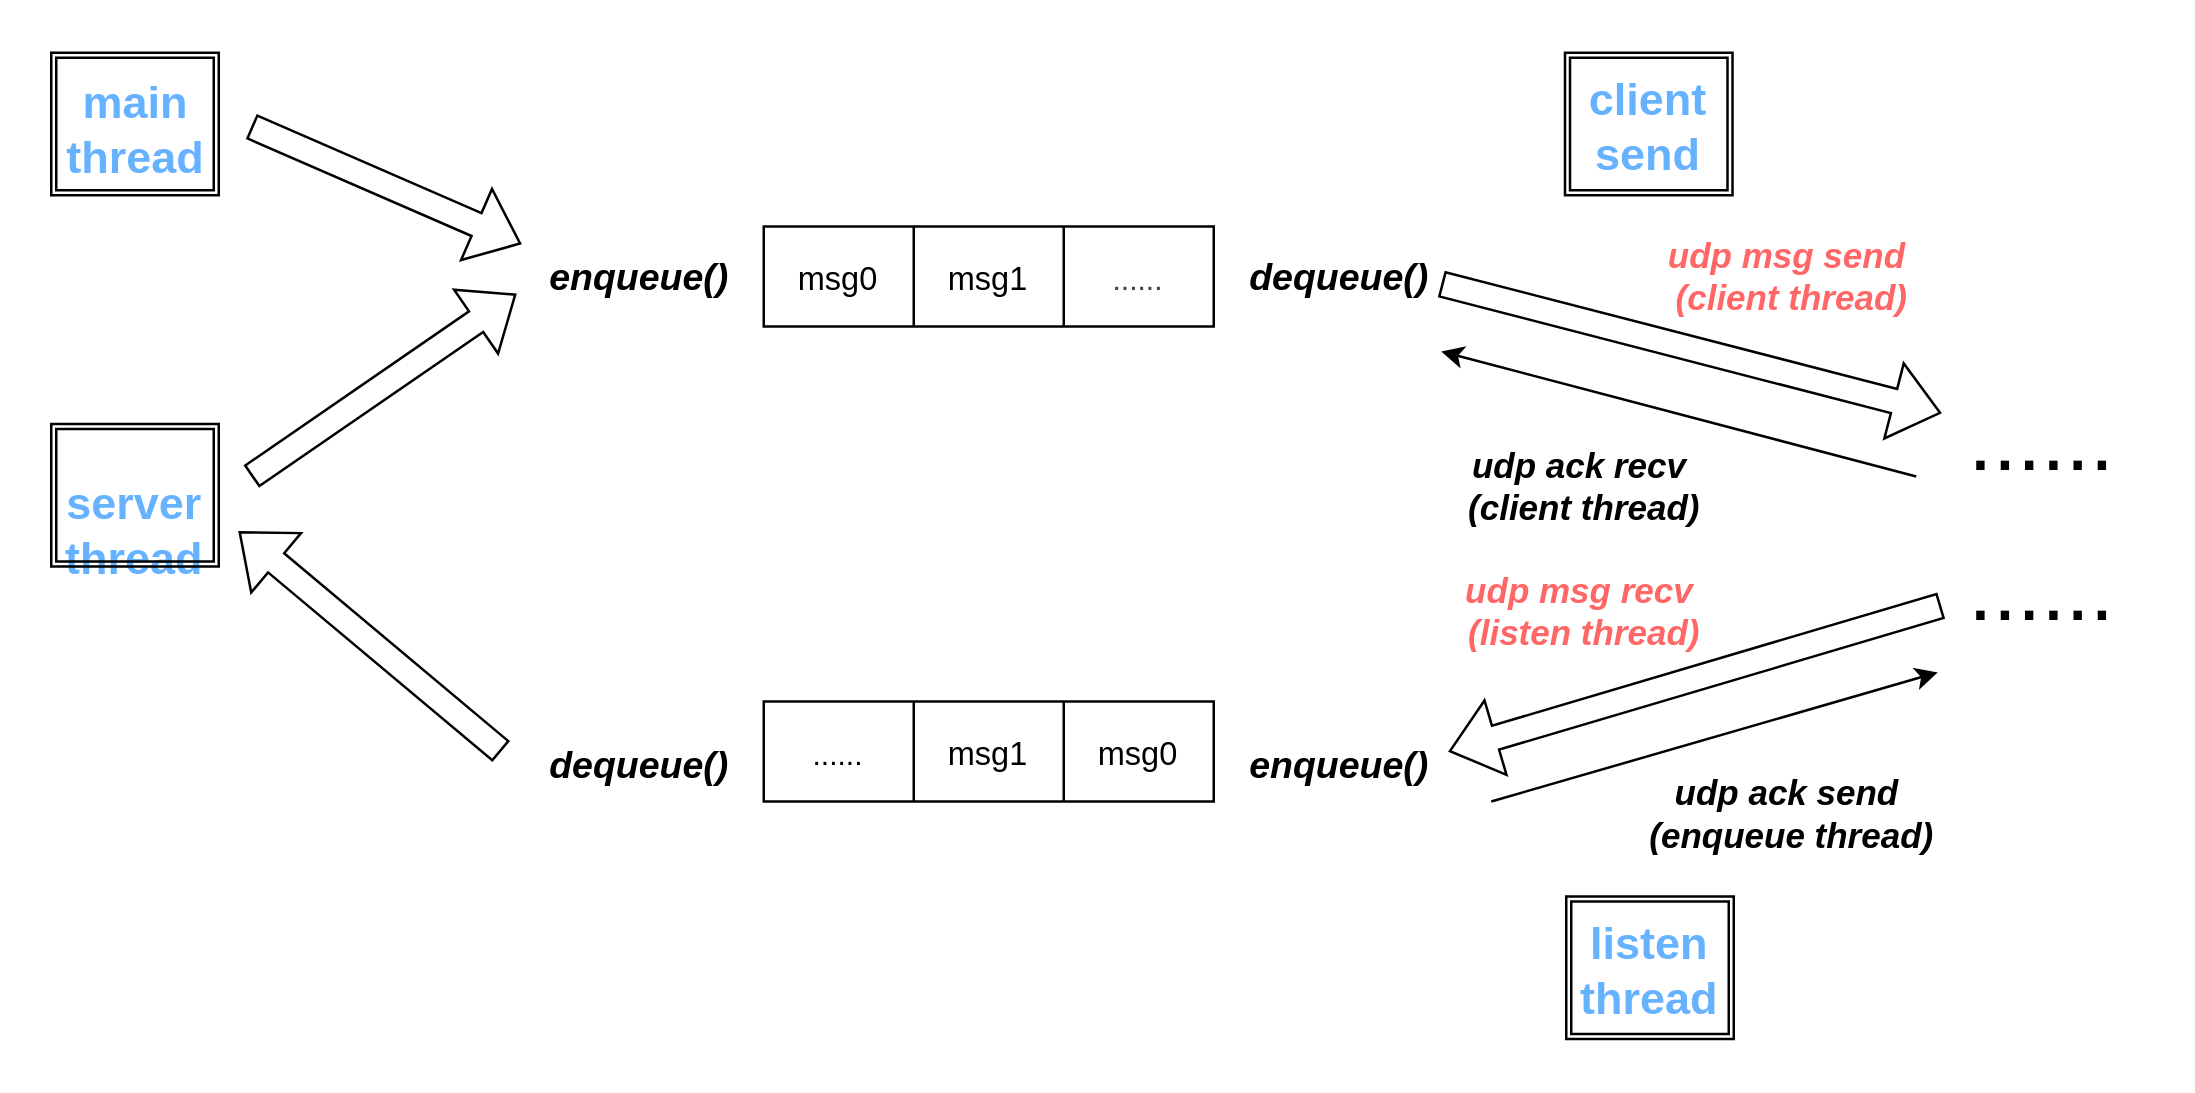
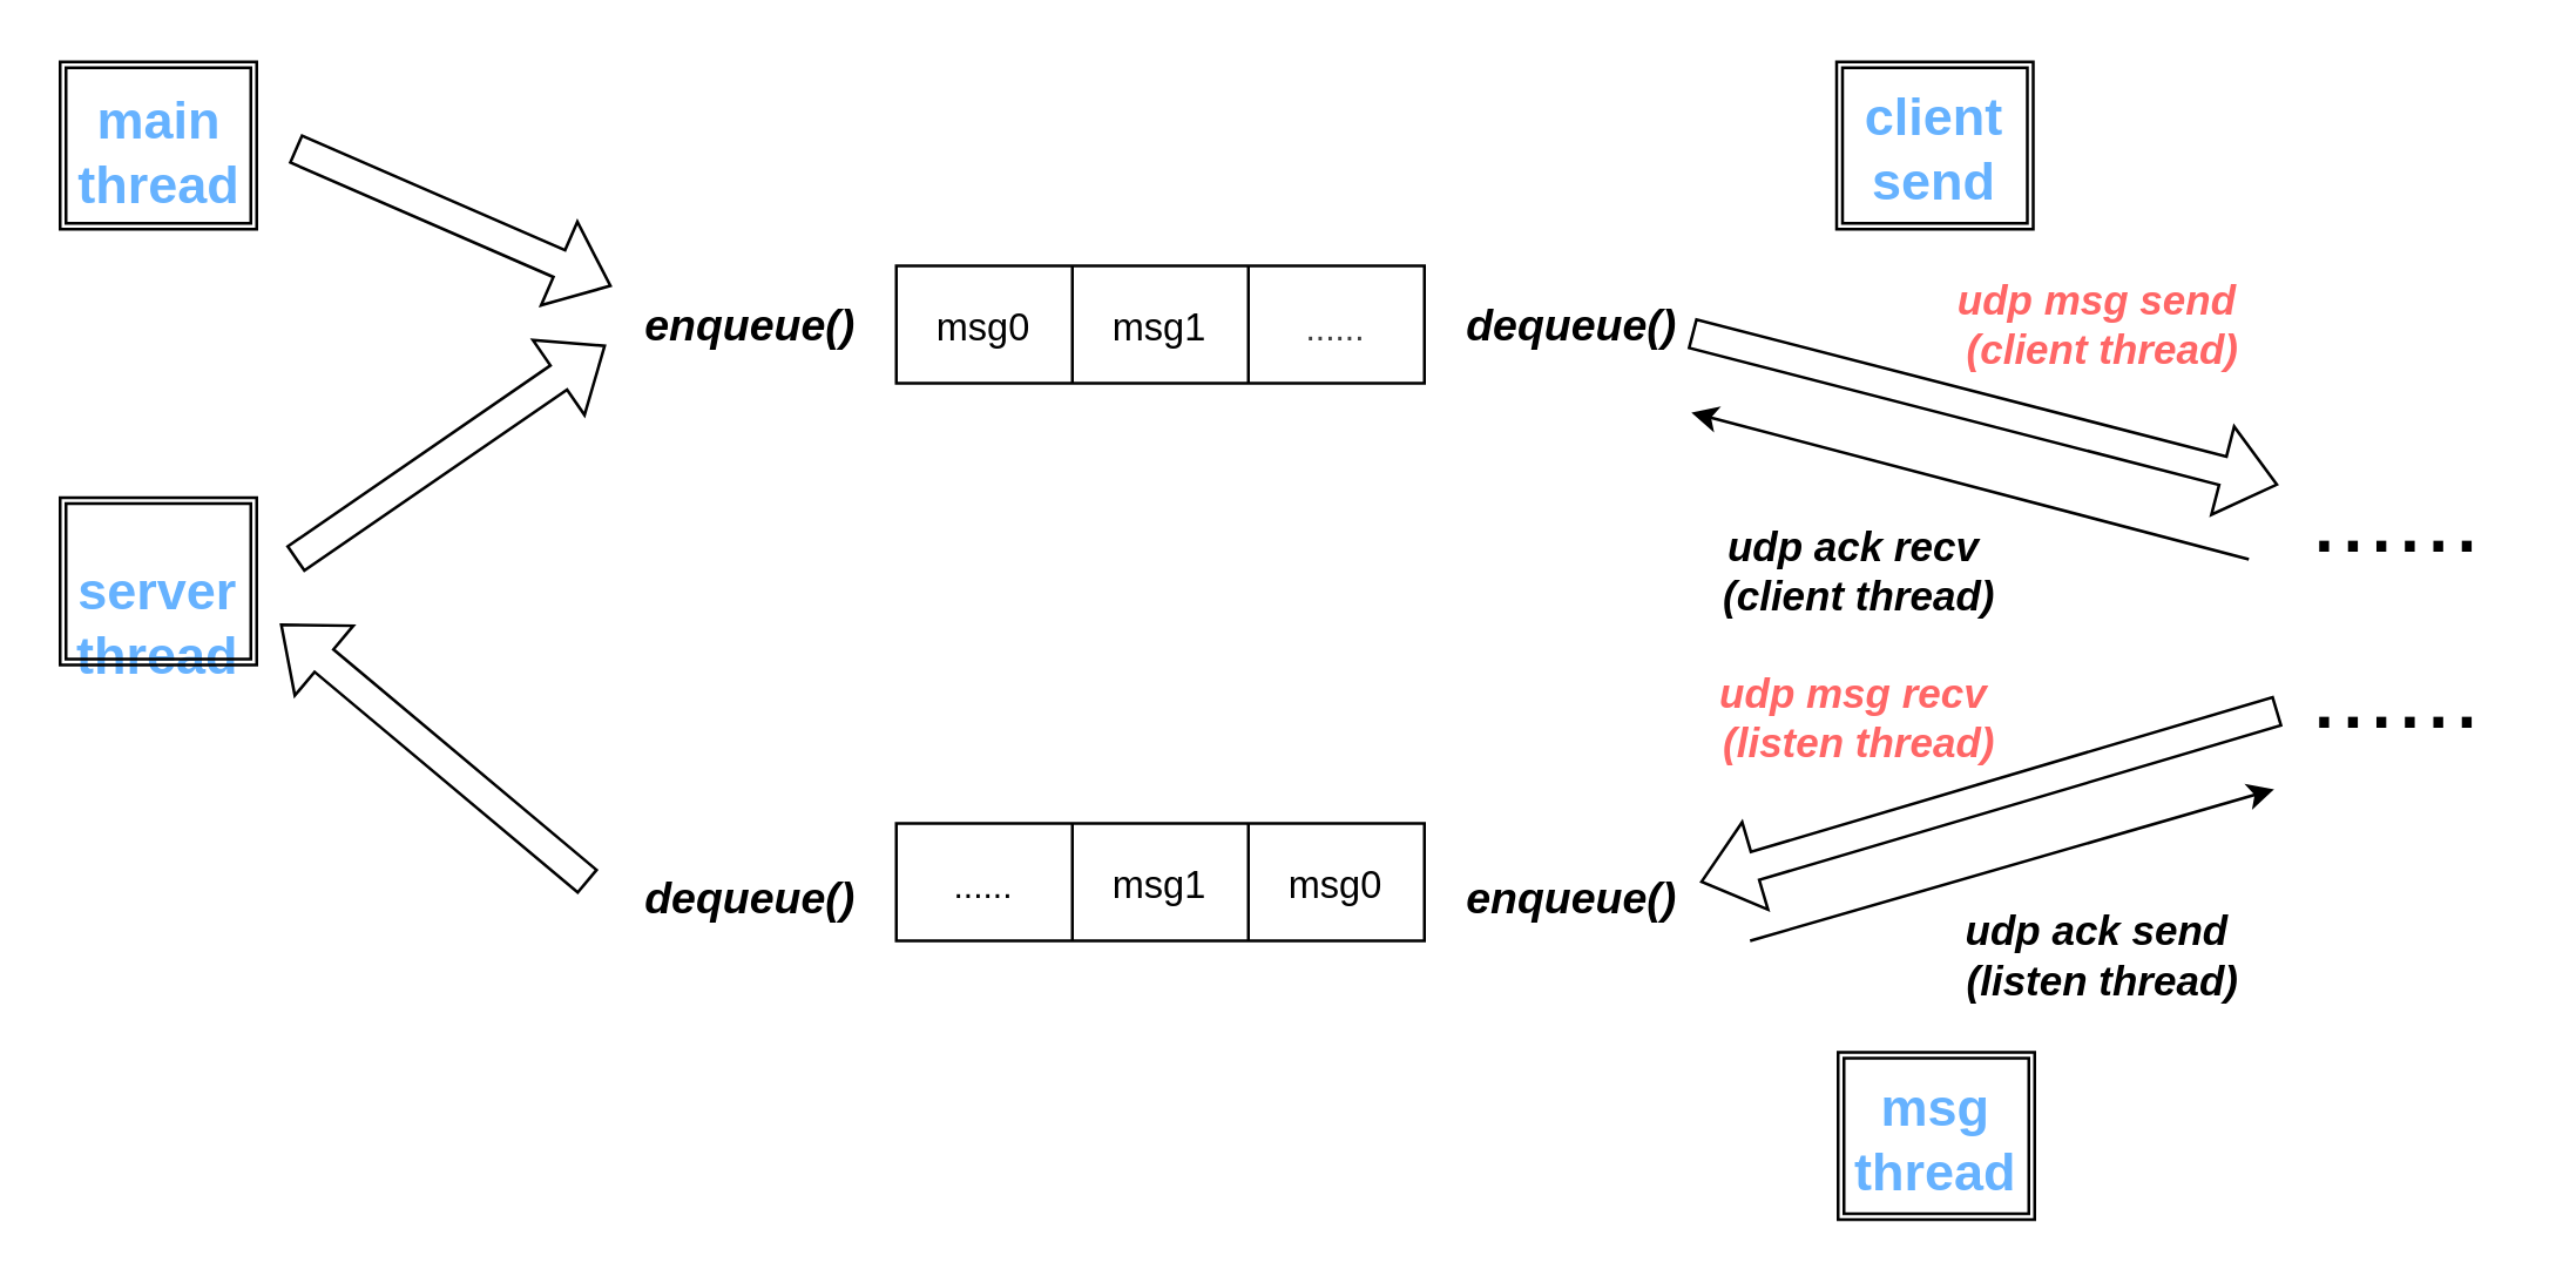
- <mxCell id="20" value="&lt;i&gt;&lt;b&gt;udp ack send&amp;nbsp;&lt;br&gt;(enqueue thread)&lt;/b&gt;&lt;/i&gt;" style="text;html=1;align=center;verticalAlign=middle;resizable=0;points=[];autosize=1;strokeColor=none;fillColor=none;fontSize=14;" vertex="1" parent="1"><mxGeometry x="656" y="300" width="120" height="50" as="geometry" /></mxCell>
+ <mxCell id="20" value="&lt;i&gt;&lt;b&gt;udp ack send&amp;nbsp;&lt;br&gt;(listen thread)&lt;/b&gt;&lt;/i&gt;" style="text;html=1;align=center;verticalAlign=middle;resizable=0;points=[];autosize=1;strokeColor=none;fillColor=none;fontSize=14;" vertex="1" parent="1"><mxGeometry x="656" y="300" width="120" height="50" as="geometry" /></mxCell>
- <mxCell id="11" value="listen&#10;thread" style="text;align=center;fontStyle=1;verticalAlign=middle;spacingLeft=3;spacingRight=3;strokeColor=none;rotatable=0;points=[[0,0.5],[1,0.5]];portConstraint=eastwest;fontSize=18;fontColor=#66B2FF;" vertex="1" parent="10"><mxGeometry x="18.5" y="21" width="30" height="15" as="geometry" /></mxCell>
+ <mxCell id="11" value="msg&#10;thread" style="text;align=center;fontStyle=1;verticalAlign=middle;spacingLeft=3;spacingRight=3;strokeColor=none;rotatable=0;points=[[0,0.5],[1,0.5]];portConstraint=eastwest;fontSize=18;fontColor=#66B2FF;" vertex="1" parent="10"><mxGeometry x="18.5" y="21" width="30" height="15" as="geometry" /></mxCell>
